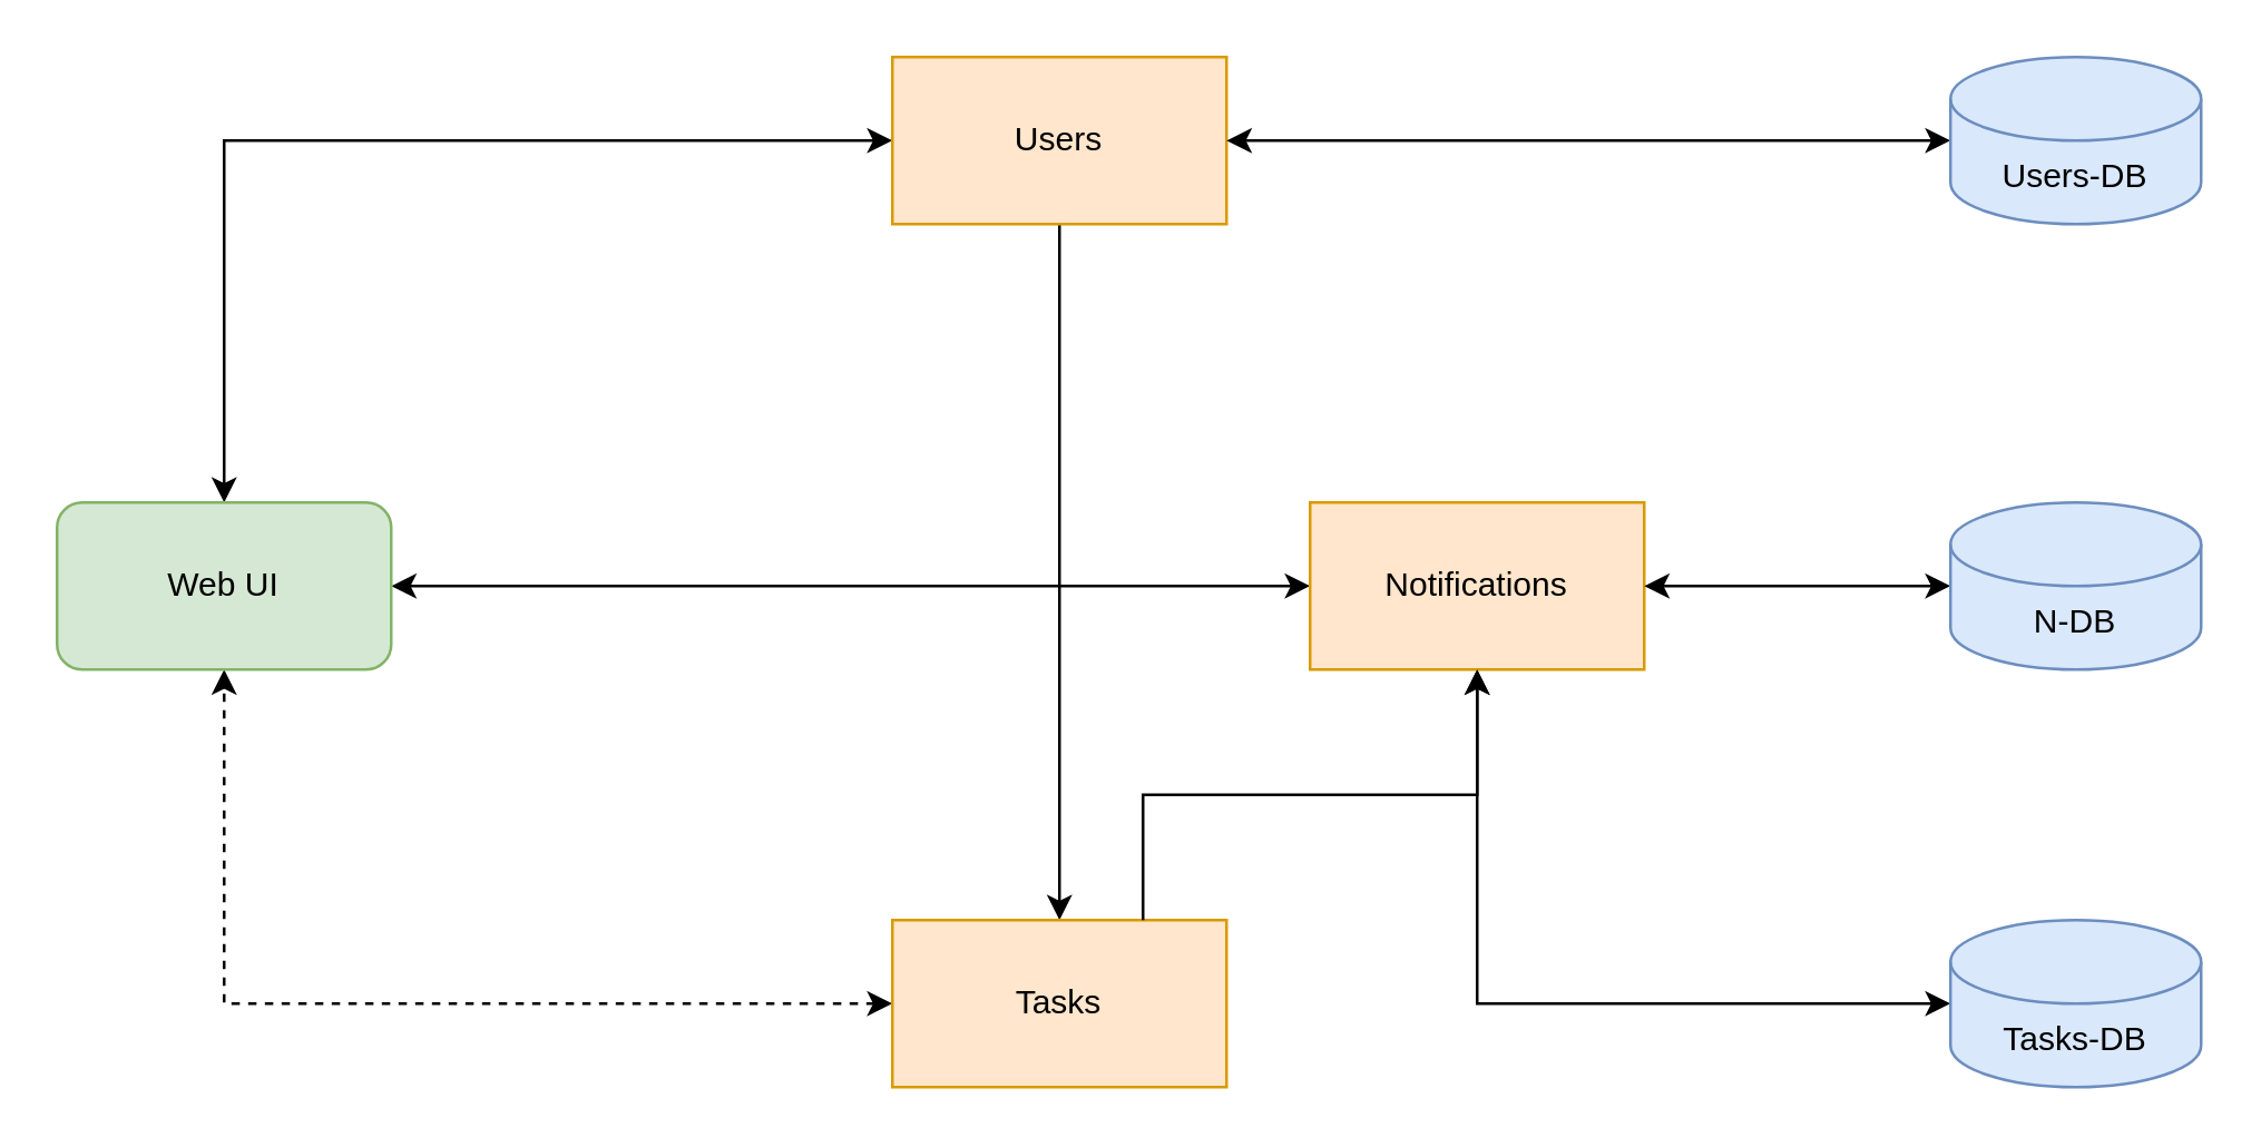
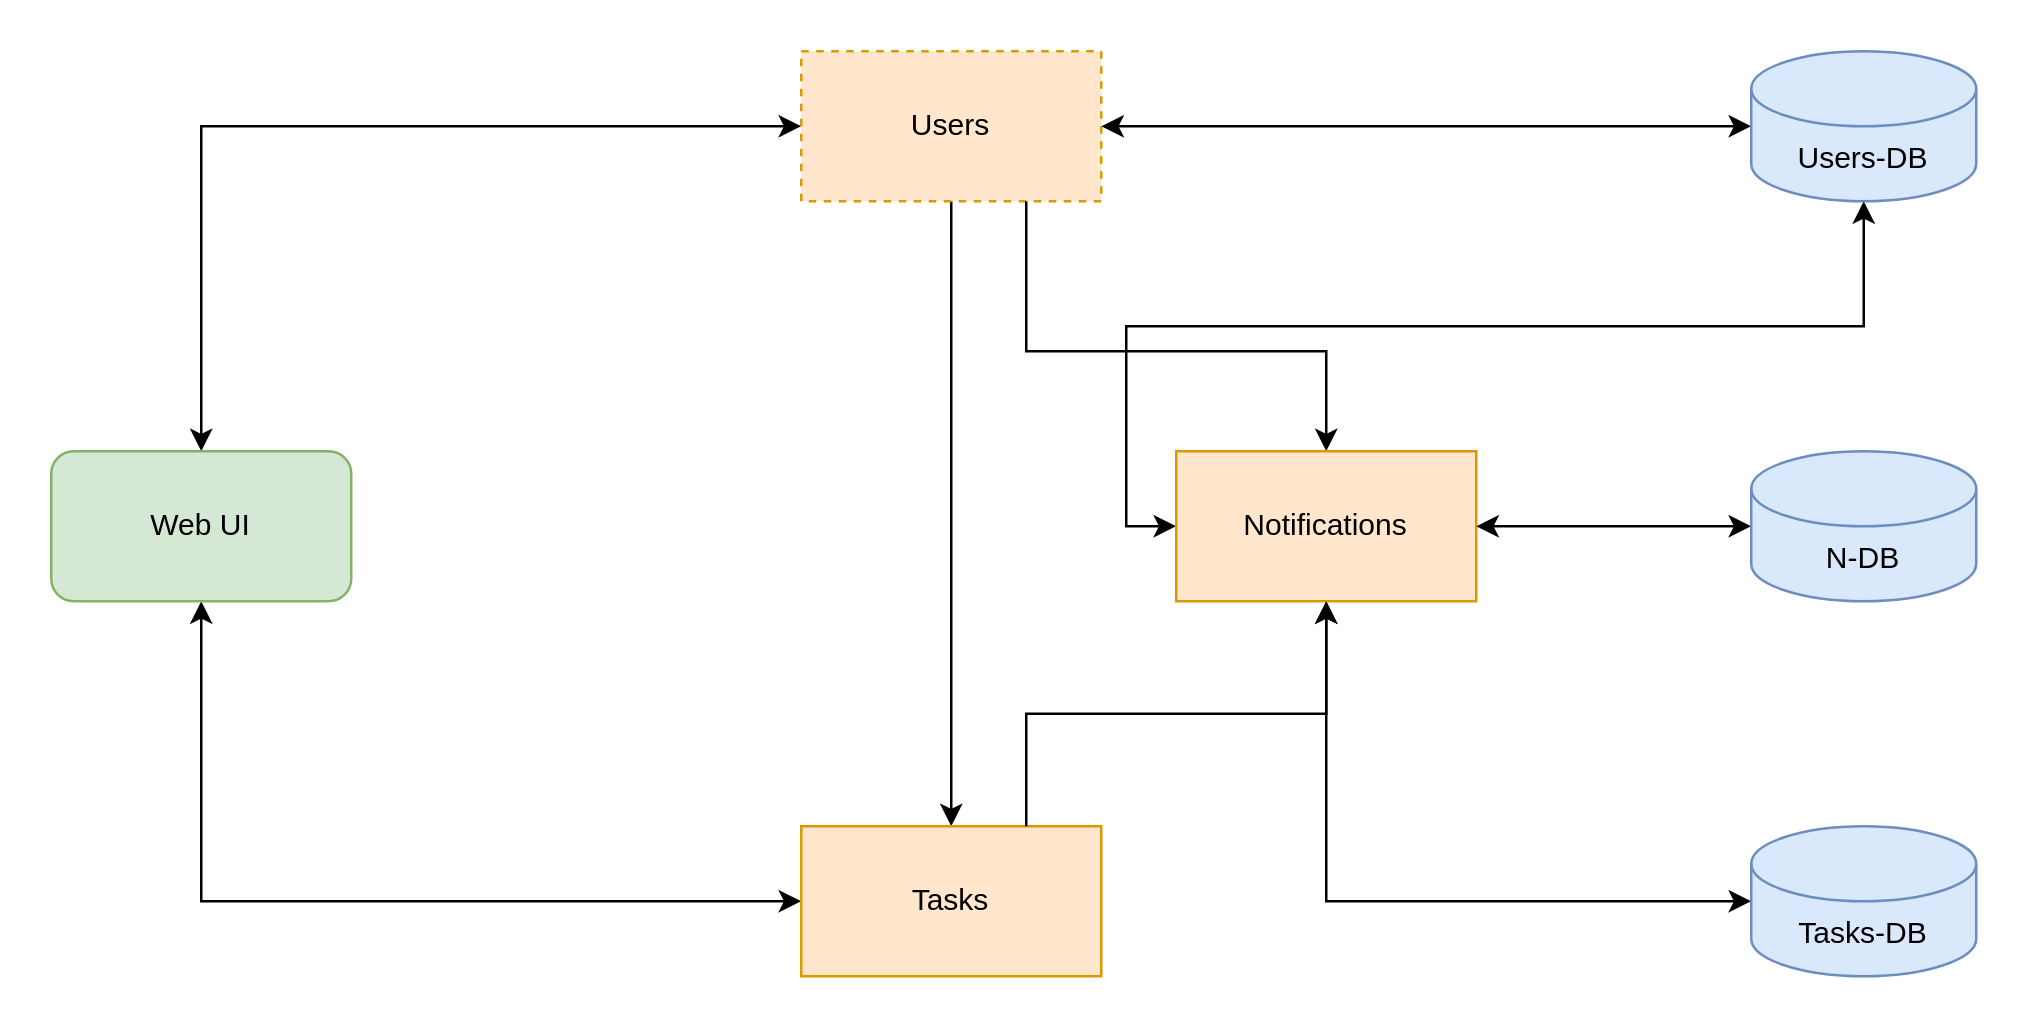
- <mxCell id="4" value="Users" style="rounded=0;whiteSpace=wrap;html=1;fillColor=#ffe6cc;strokeColor=#d79b00;" parent="1" vertex="1"><mxGeometry x="320" y="20" width="120" height="60" as="geometry" /></mxCell>
+ <mxCell id="4" value="Users" style="rounded=0;whiteSpace=wrap;html=1;fillColor=#ffe6cc;strokeColor=#d79b00;dashed=1;" parent="1" vertex="1"><mxGeometry x="320" y="20" width="120" height="60" as="geometry" /></mxCell>
+ <mxCell id="9" style="edgeStyle=orthogonalEdgeStyle;rounded=0;orthogonalLoop=1;jettySize=auto;html=1;entryX=0.75;entryY=1;entryDx=0;entryDy=0;startArrow=classic;startFill=1;endArrow=none;endFill=0;" parent="1" source="10" target="4" edge="1"><mxGeometry relative="1" as="geometry"><Array as="points"><mxPoint x="530" y="140" /><mxPoint x="410" y="140" /></Array></mxGeometry></mxCell>
- <mxCell id="7" style="edgeStyle=orthogonalEdgeStyle;rounded=0;orthogonalLoop=1;jettySize=auto;html=1;exitX=0;exitY=0.5;exitDx=0;exitDy=0;startArrow=classic;startFill=1;endArrow=classic;endFill=1;" parent="1" source="10" target="11" edge="1"><mxGeometry relative="1" as="geometry" /></mxCell>
+ <mxCell id="7" style="edgeStyle=orthogonalEdgeStyle;rounded=0;orthogonalLoop=1;jettySize=auto;html=1;exitX=0;exitY=0.5;exitDx=0;exitDy=0;startArrow=classic;startFill=1;endArrow=classic;endFill=1;" parent="1" source="10" target="13" edge="1"><mxGeometry relative="1" as="geometry" /></mxCell>
- <mxCell id="5" style="edgeStyle=orthogonalEdgeStyle;rounded=0;orthogonalLoop=1;jettySize=auto;html=1;entryX=0.5;entryY=1;entryDx=0;entryDy=0;startArrow=classic;startFill=1;endArrow=classic;endFill=1;dashed=1;" parent="1" source="6" target="11" edge="1"><mxGeometry relative="1" as="geometry" /></mxCell>
+ <mxCell id="5" style="edgeStyle=orthogonalEdgeStyle;rounded=0;orthogonalLoop=1;jettySize=auto;html=1;entryX=0.5;entryY=1;entryDx=0;entryDy=0;startArrow=classic;startFill=1;endArrow=classic;endFill=1;" parent="1" source="6" target="11" edge="1"><mxGeometry relative="1" as="geometry" /></mxCell>
